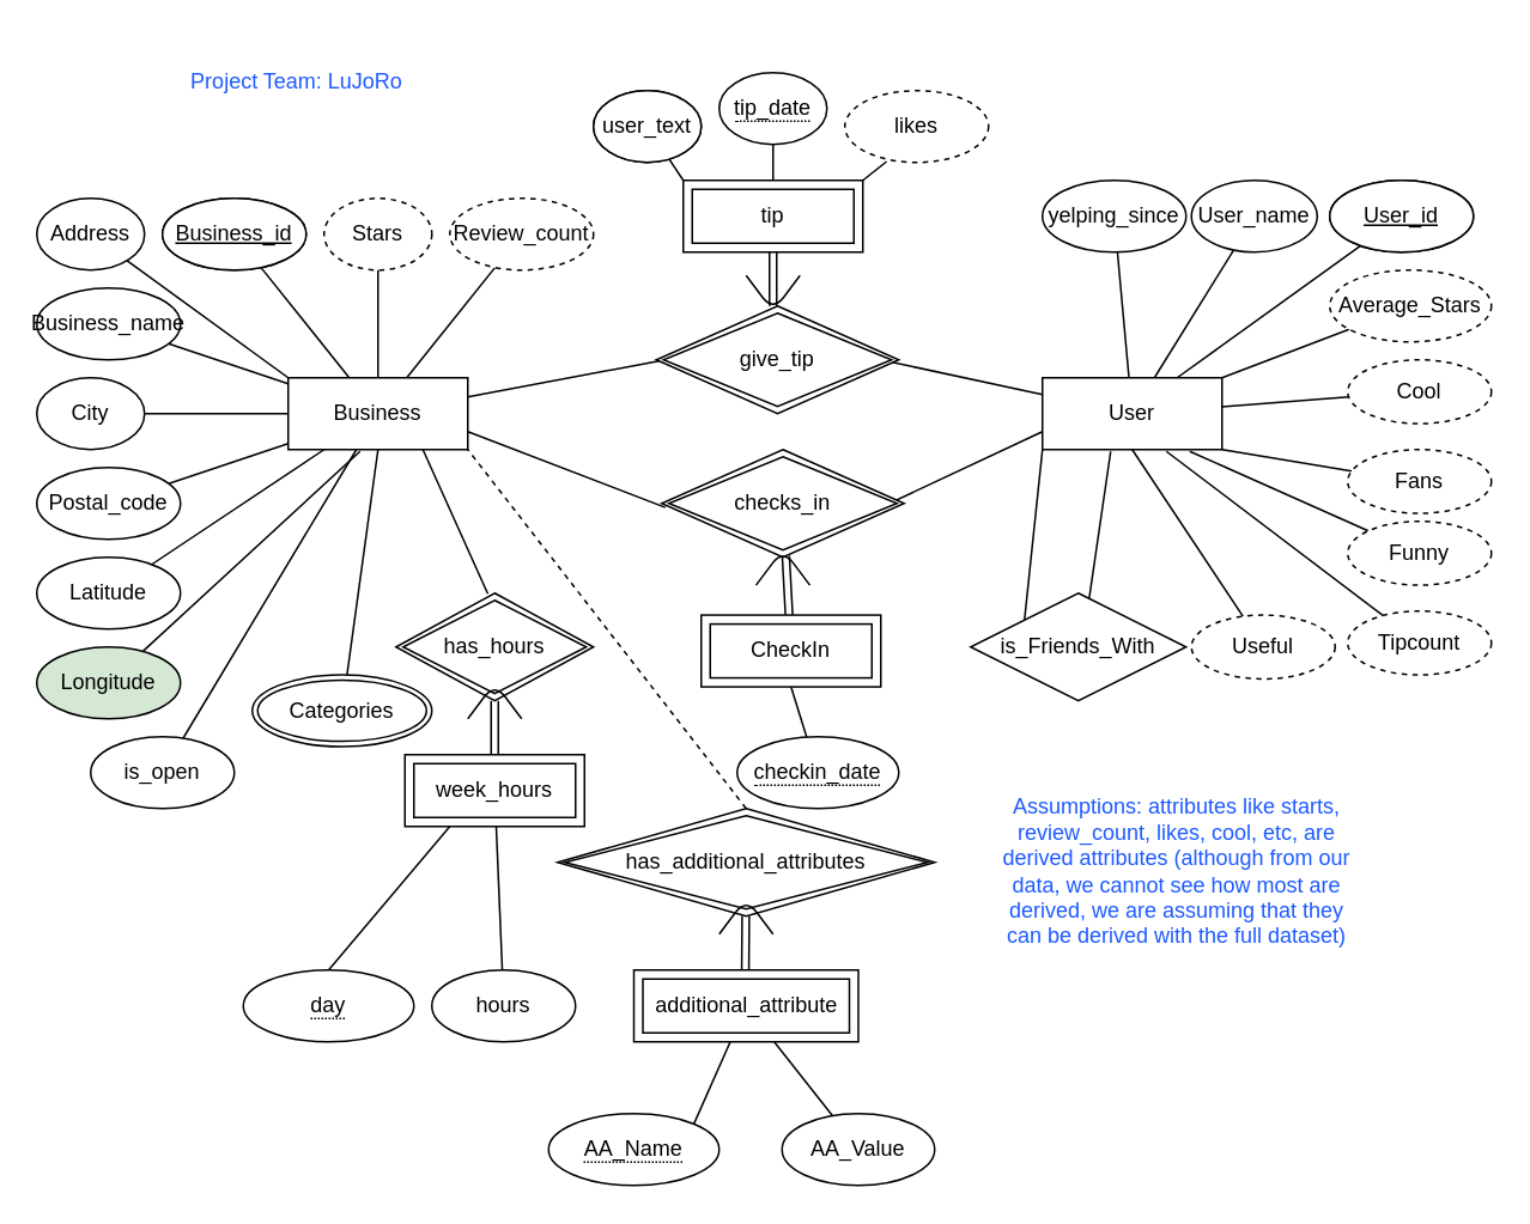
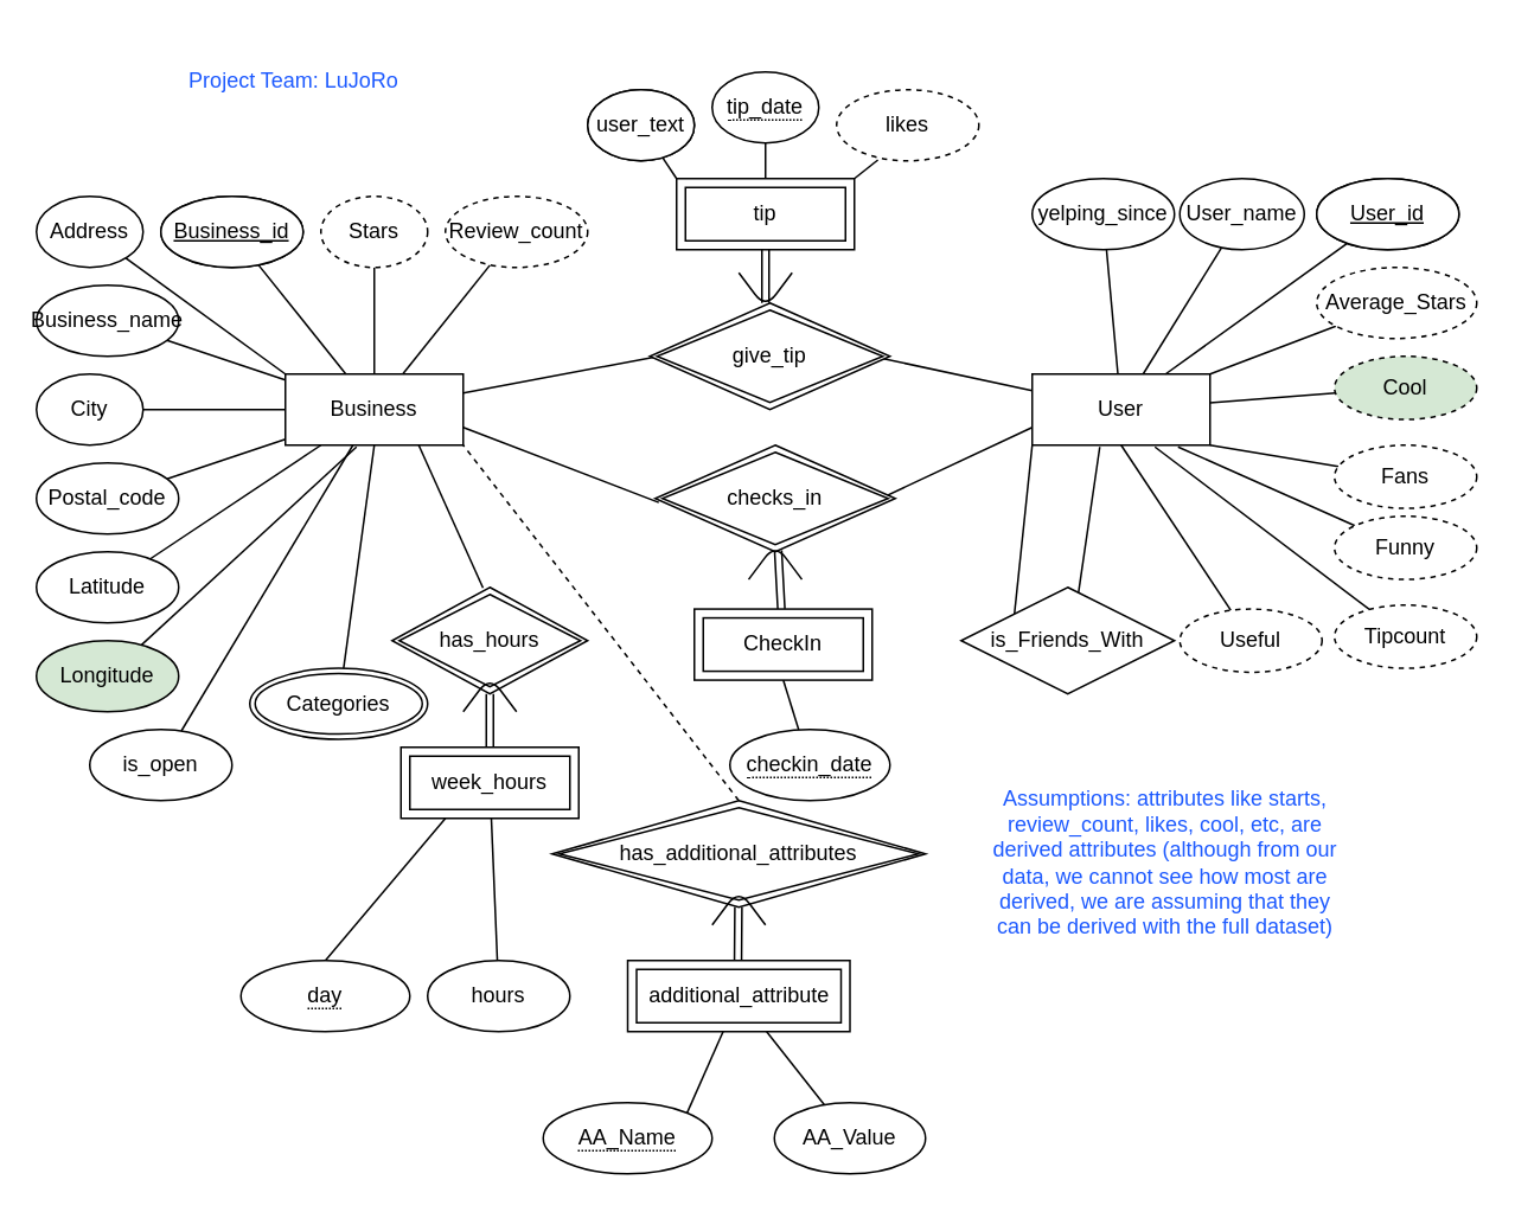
- <mxCell id="35" value="Cool" style="ellipse;whiteSpace=wrap;html=1;align=center;dashed=1;" parent="1" vertex="1"><mxGeometry x="750" y="200" width="80" height="35.56" as="geometry" /></mxCell>
+ <mxCell id="35" value="Cool" style="ellipse;whiteSpace=wrap;html=1;align=center;dashed=1;fillColor=#d5e8d4;" parent="1" vertex="1"><mxGeometry x="750" y="200" width="80" height="35.56" as="geometry" /></mxCell>
